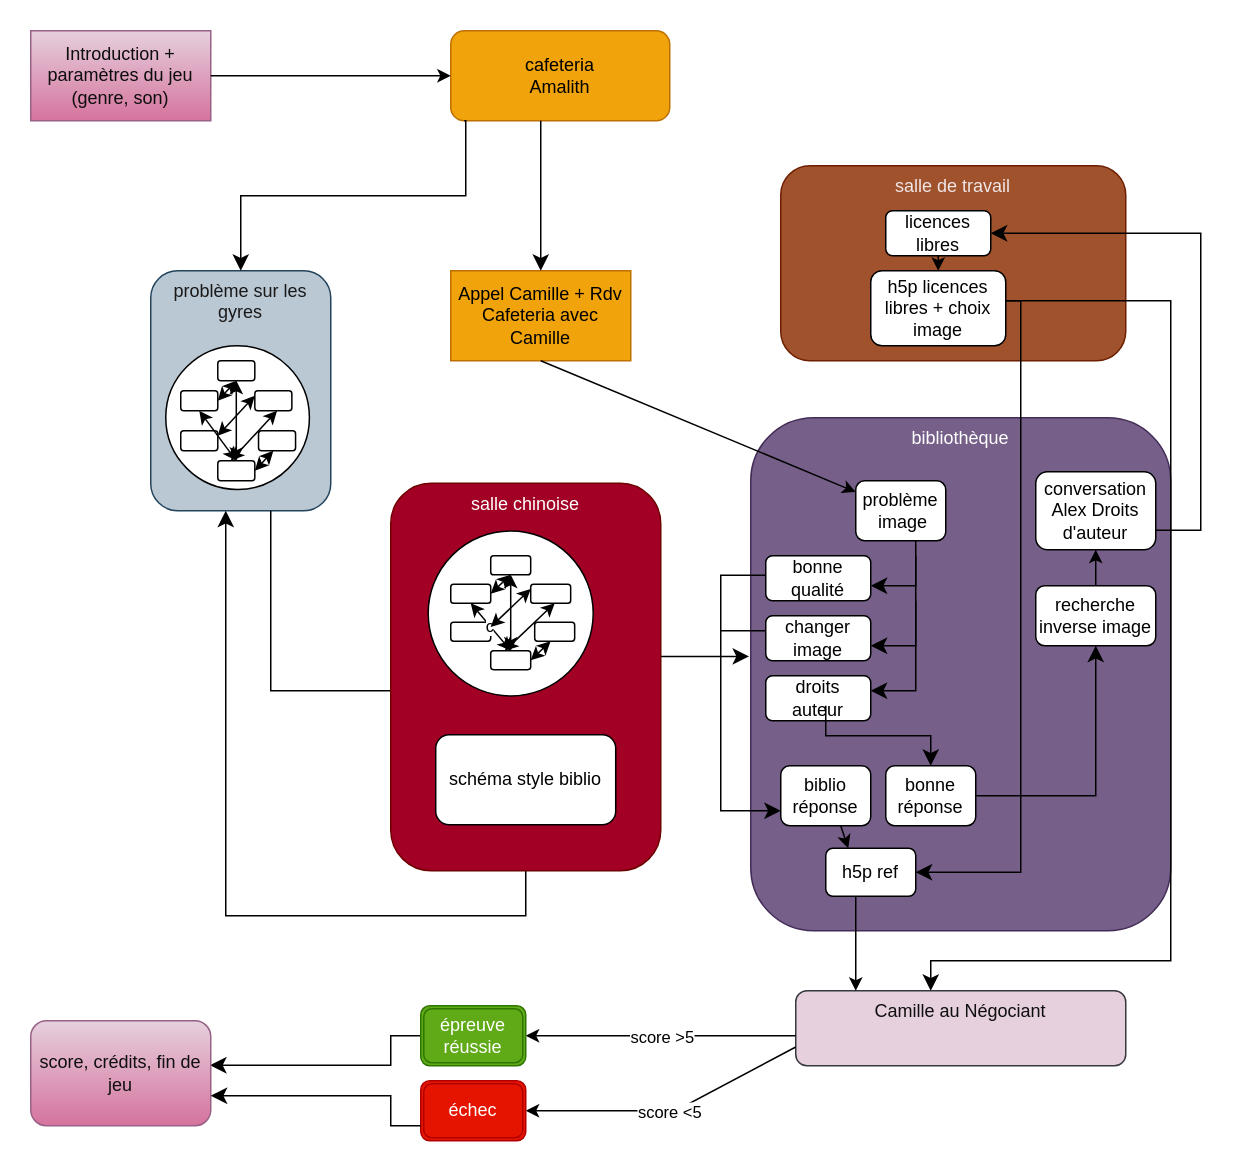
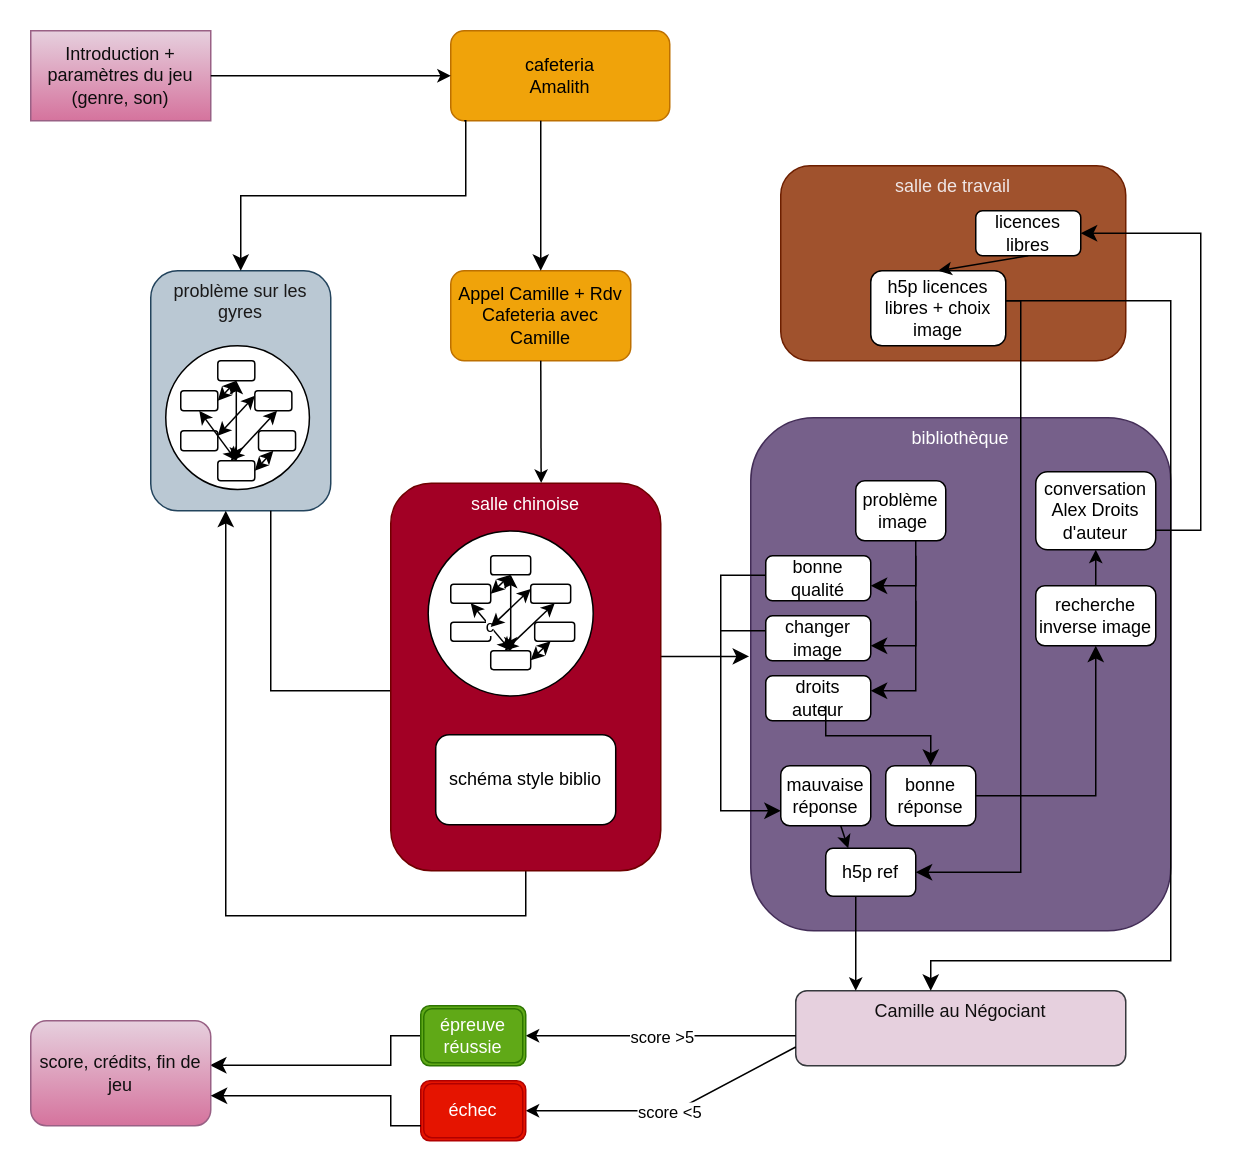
- <mxCell id="45" value="licences libres" style="rounded=1;whiteSpace=wrap;html=1;" parent="1" vertex="1"><mxGeometry x="590" y="140" width="70" height="30" as="geometry" /></mxCell>
+ <mxCell id="45" value="licences libres" style="rounded=1;whiteSpace=wrap;html=1;" parent="1" vertex="1"><mxGeometry x="650" y="140" width="70" height="30" as="geometry" /></mxCell>
- <mxCell id="6" value="Appel Camille + Rdv Cafeteria avec Camille" style="whiteSpace=wrap;html=1;fillColor=#f0a30a;fontColor=#000000;strokeColor=#BD7000;rounded=0;" parent="1" vertex="1"><mxGeometry x="300" y="180" width="120" height="60" as="geometry" /></mxCell>
+ <mxCell id="6" value="Appel Camille + Rdv Cafeteria avec Camille" style="rounded=1;whiteSpace=wrap;html=1;fillColor=#f0a30a;fontColor=#000000;strokeColor=#BD7000;" parent="1" vertex="1"><mxGeometry x="300" y="180" width="120" height="60" as="geometry" /></mxCell>
- <mxCell id="64" value="" style="endArrow=classic;html=1;rounded=0;exitX=0.5;exitY=1;exitDx=0;exitDy=0;" parent="1" source="6" target="26" edge="1"><mxGeometry width="50" height="50" relative="1" as="geometry"><mxPoint x="360" y="243" as="sourcePoint" /><mxPoint x="352" y="320" as="targetPoint" /></mxGeometry></mxCell>
+ <mxCell id="64" value="" style="endArrow=classic;html=1;rounded=0;exitX=0.5;exitY=1;exitDx=0;exitDy=0;entryX=0.557;entryY=-0.001;entryDx=0;entryDy=0;entryPerimeter=0;" parent="1" source="6" target="65" edge="1"><mxGeometry width="50" height="50" relative="1" as="geometry"><mxPoint x="360" y="243" as="sourcePoint" /><mxPoint x="352" y="320" as="targetPoint" /></mxGeometry></mxCell>
- <mxCell id="36" value="biblio réponse" style="rounded=1;whiteSpace=wrap;html=1;" parent="1" vertex="1"><mxGeometry x="520" y="510" width="60" height="40" as="geometry" /></mxCell>
+ <mxCell id="36" value="mauvaise réponse" style="rounded=1;whiteSpace=wrap;html=1;" parent="1" vertex="1"><mxGeometry x="520" y="510" width="60" height="40" as="geometry" /></mxCell>
